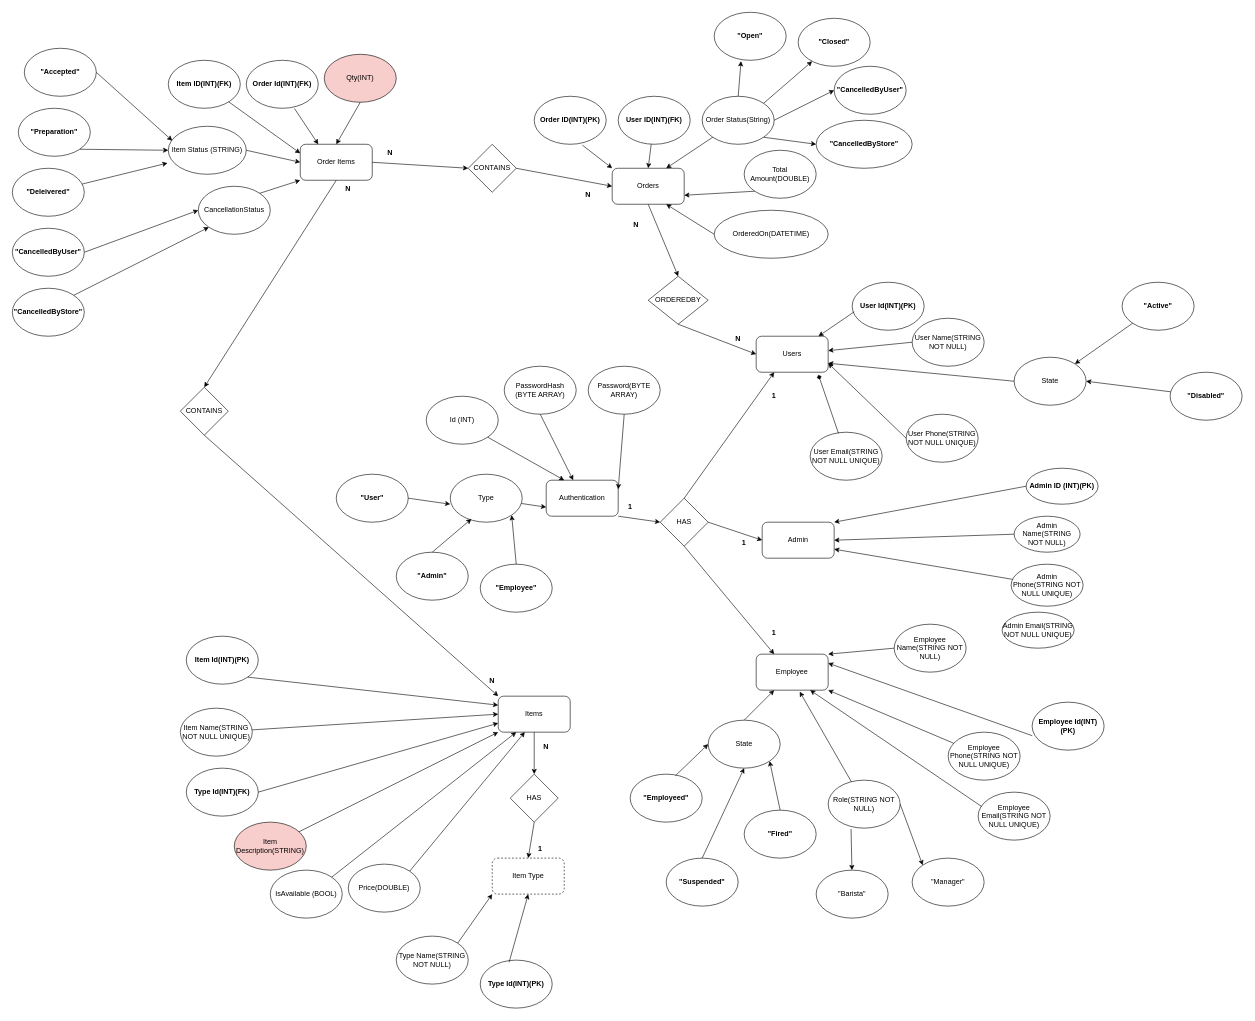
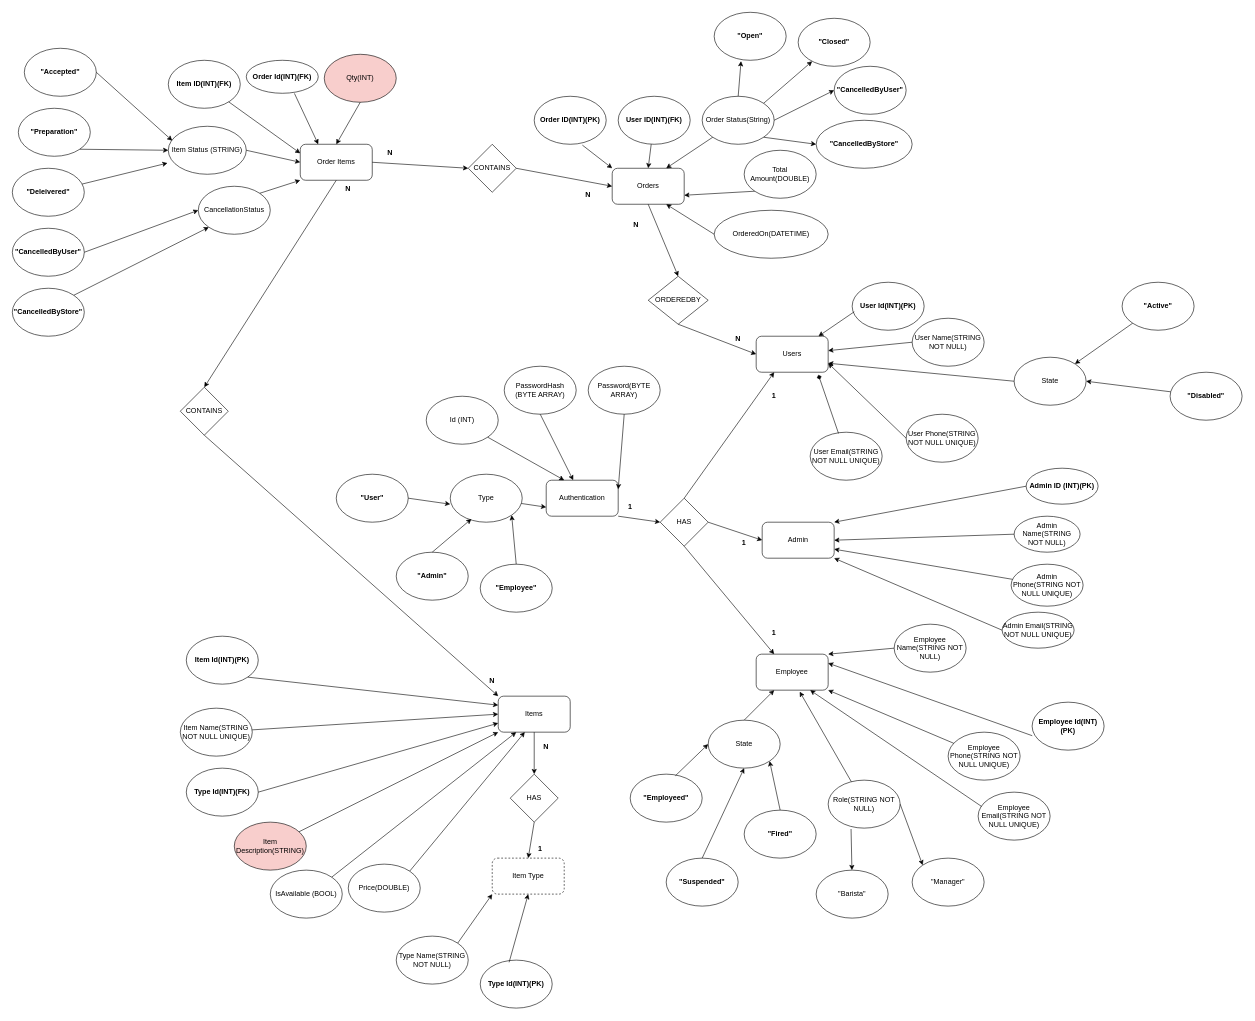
- <mxCell id="74" value="&lt;b&gt;Order Id(INT)(FK)&lt;/b&gt;" style="ellipse;whiteSpace=wrap;html=1;" parent="1" vertex="1"><mxGeometry x="410" y="100" width="120" height="80" as="geometry" /></mxCell>
+ <mxCell id="74" value="&lt;b&gt;Order Id(INT)(FK)&lt;/b&gt;" style="ellipse;whiteSpace=wrap;html=1;" parent="1" vertex="1"><mxGeometry x="410" y="100" width="120" height="55" as="geometry" /></mxCell>
+ <mxCell id="94" value="" style="endArrow=classic;html=1;rounded=0;exitX=0;exitY=0.5;exitDx=0;exitDy=0;entryX=1;entryY=1;entryDx=0;entryDy=0;" edge="1" parent="1" source="6" target="2"><mxGeometry width="50" height="50" relative="1" as="geometry"><mxPoint x="1180" as="sourcePoint" y="770" /><mxPoint x="1230" y="720" as="targetPoint" /></mxGeometry></mxCell>
